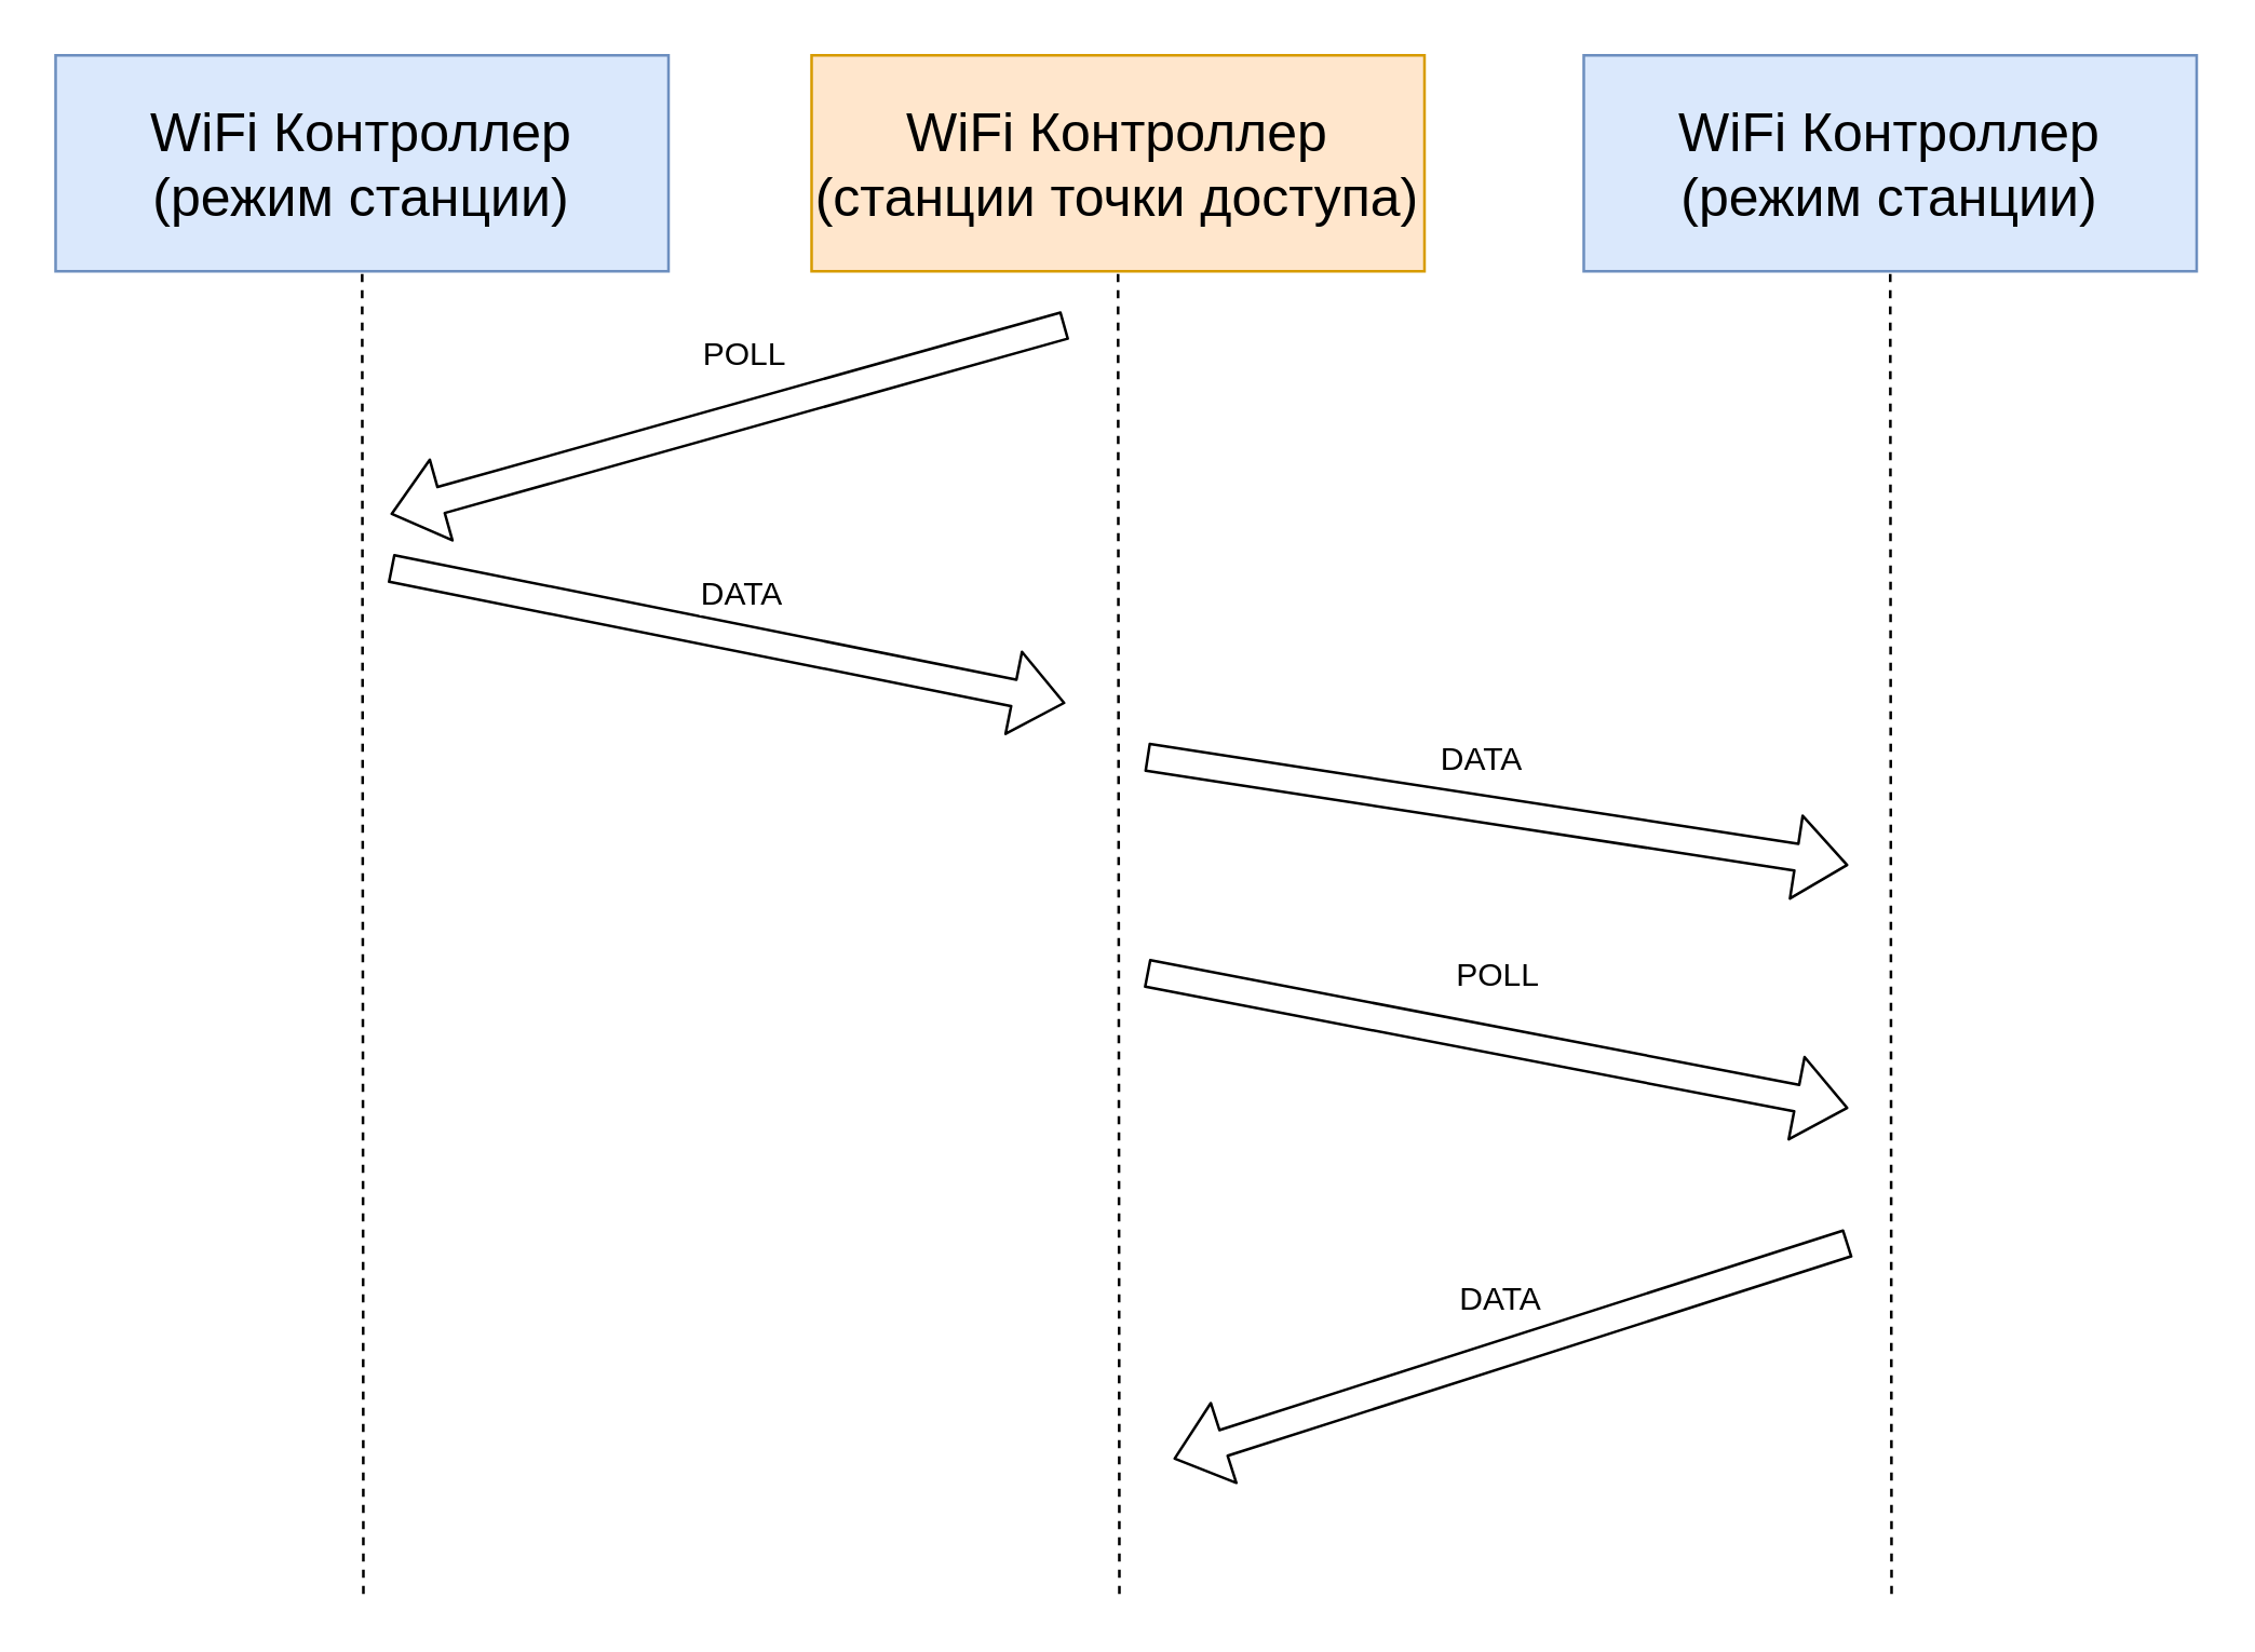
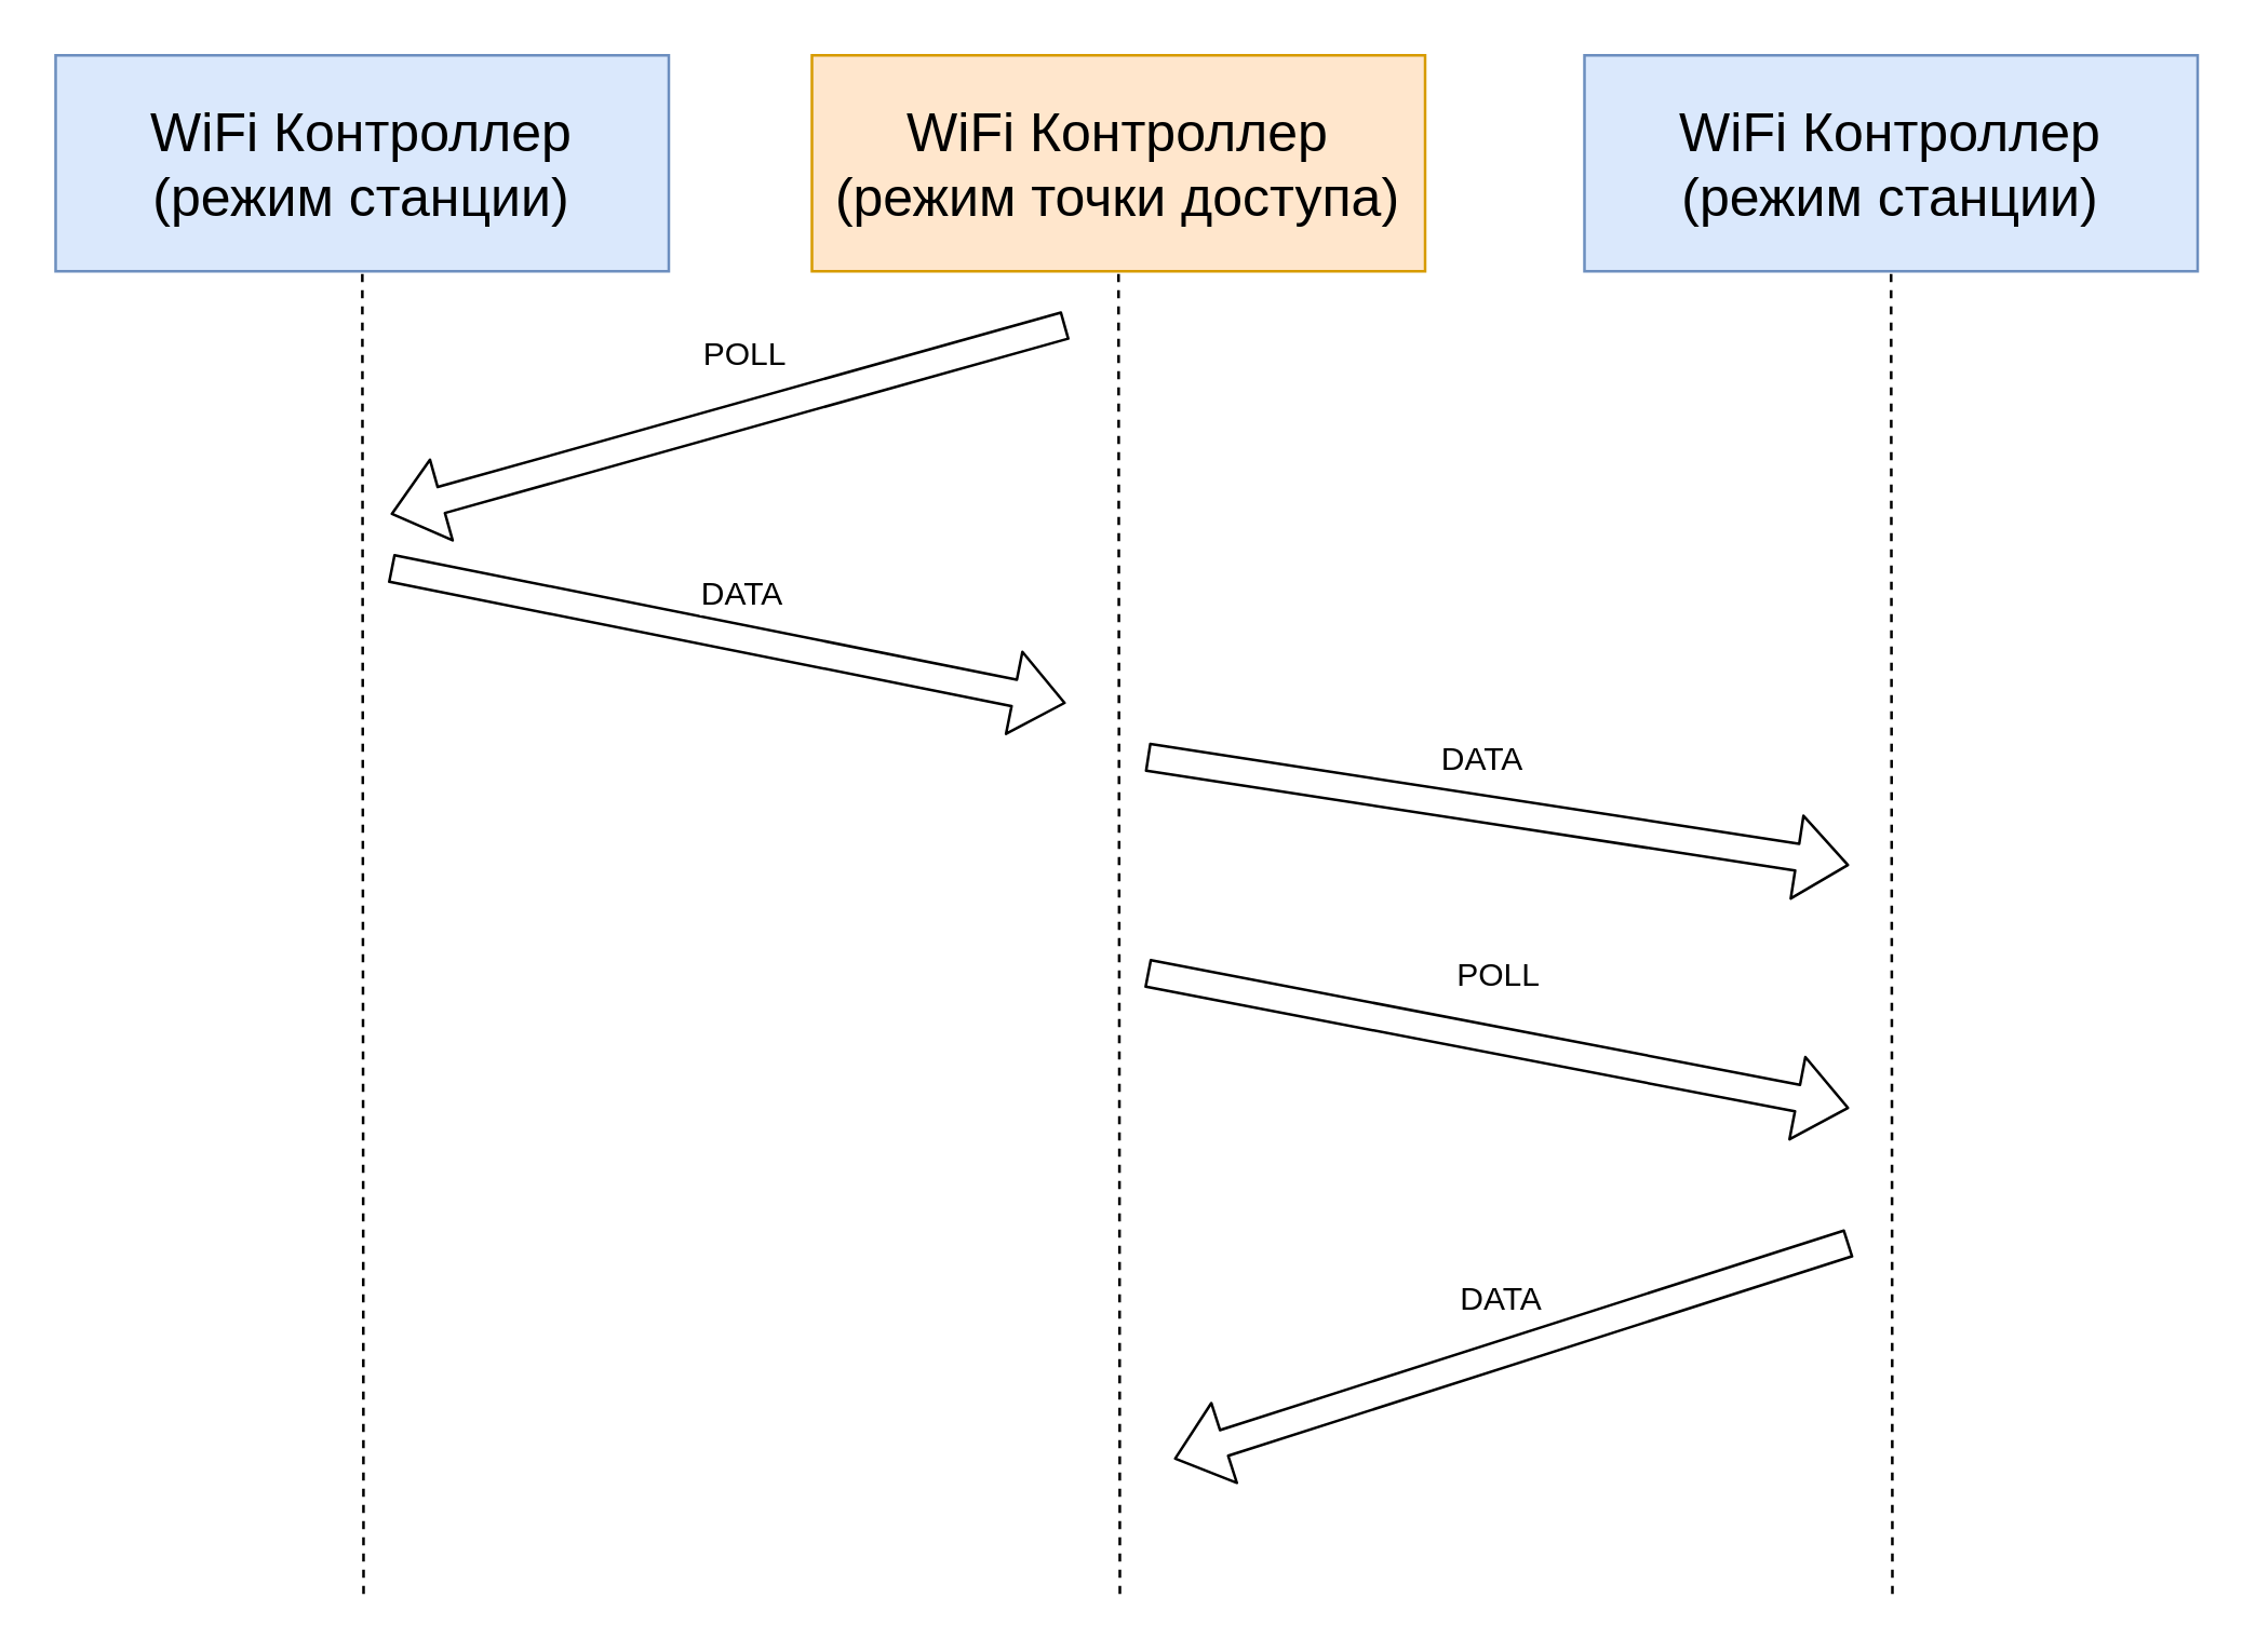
- <mxCell id="3" value="WiFi Контроллер&lt;br&gt;(станции точки доступа)" style="rounded=0;whiteSpace=wrap;html=1;fillColor=#ffe6cc;strokeColor=#d79b00;fontSize=20;" parent="1" vertex="1"><mxGeometry x="300" y="20" width="227" height="80" as="geometry" /></mxCell>
+ <mxCell id="3" value="WiFi Контроллер&lt;br&gt;(режим точки доступа)" style="rounded=0;whiteSpace=wrap;html=1;fillColor=#ffe6cc;strokeColor=#d79b00;fontSize=20;" parent="1" vertex="1"><mxGeometry x="300" y="20" width="227" height="80" as="geometry" /></mxCell>
